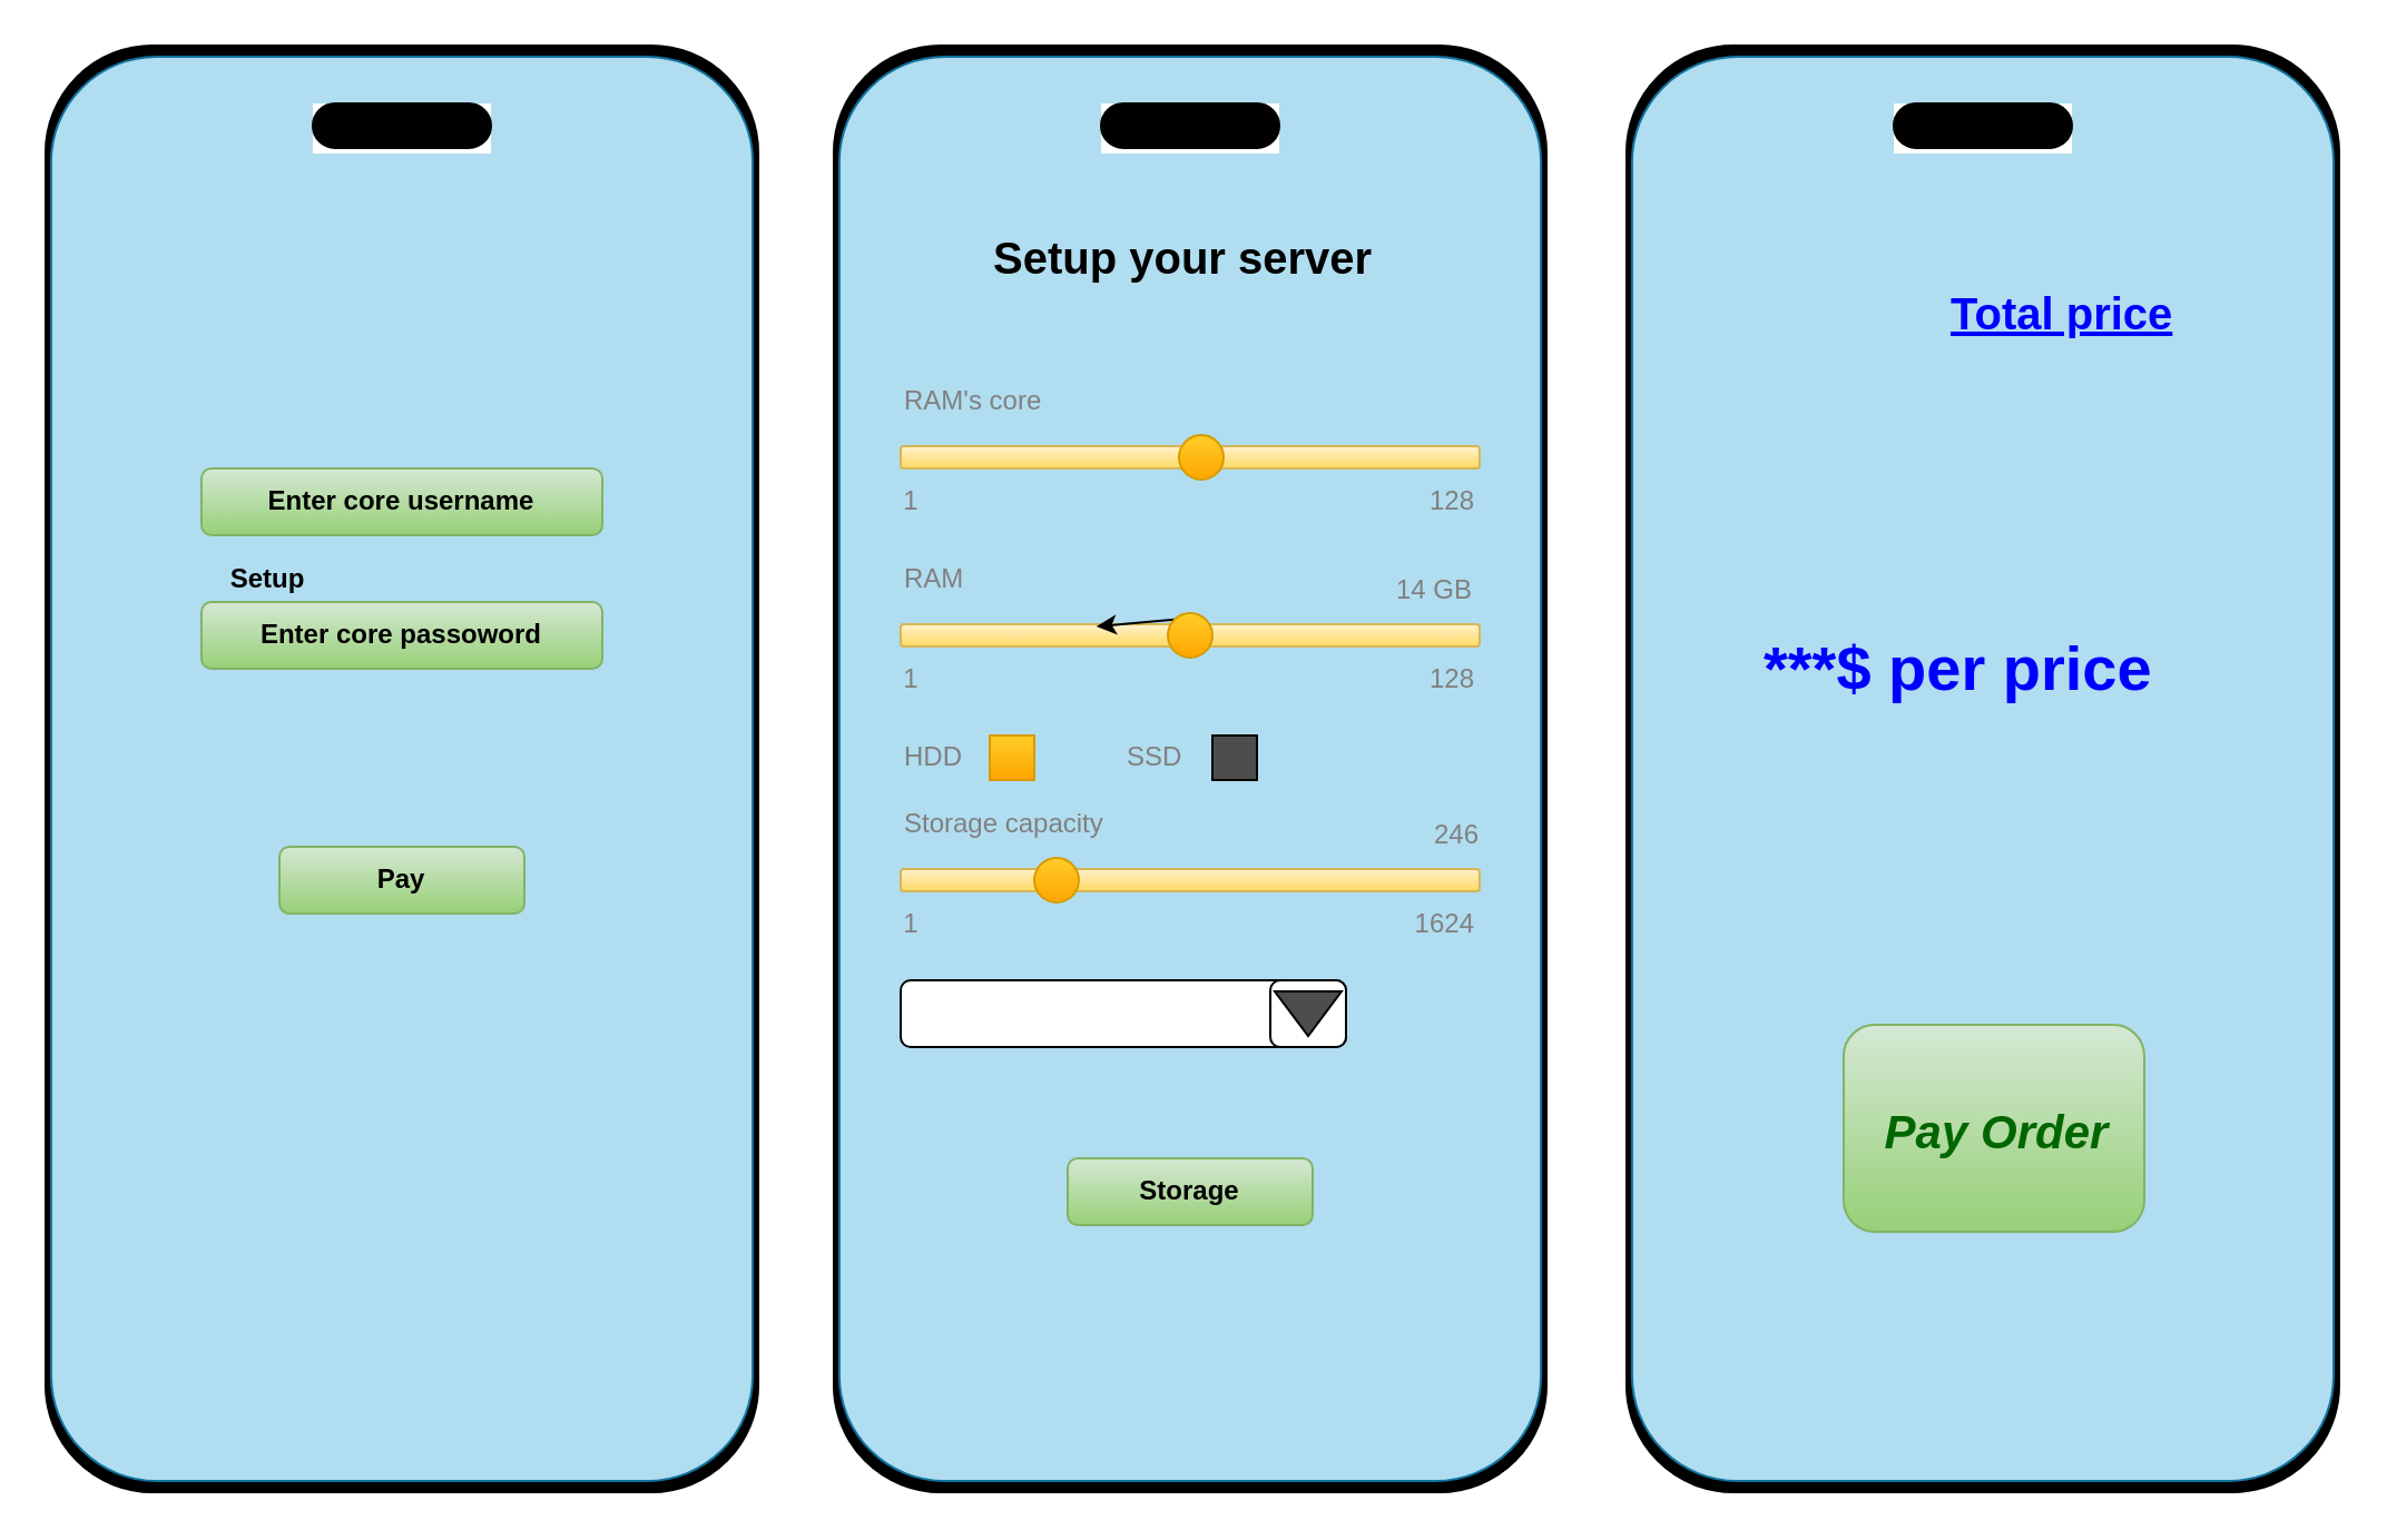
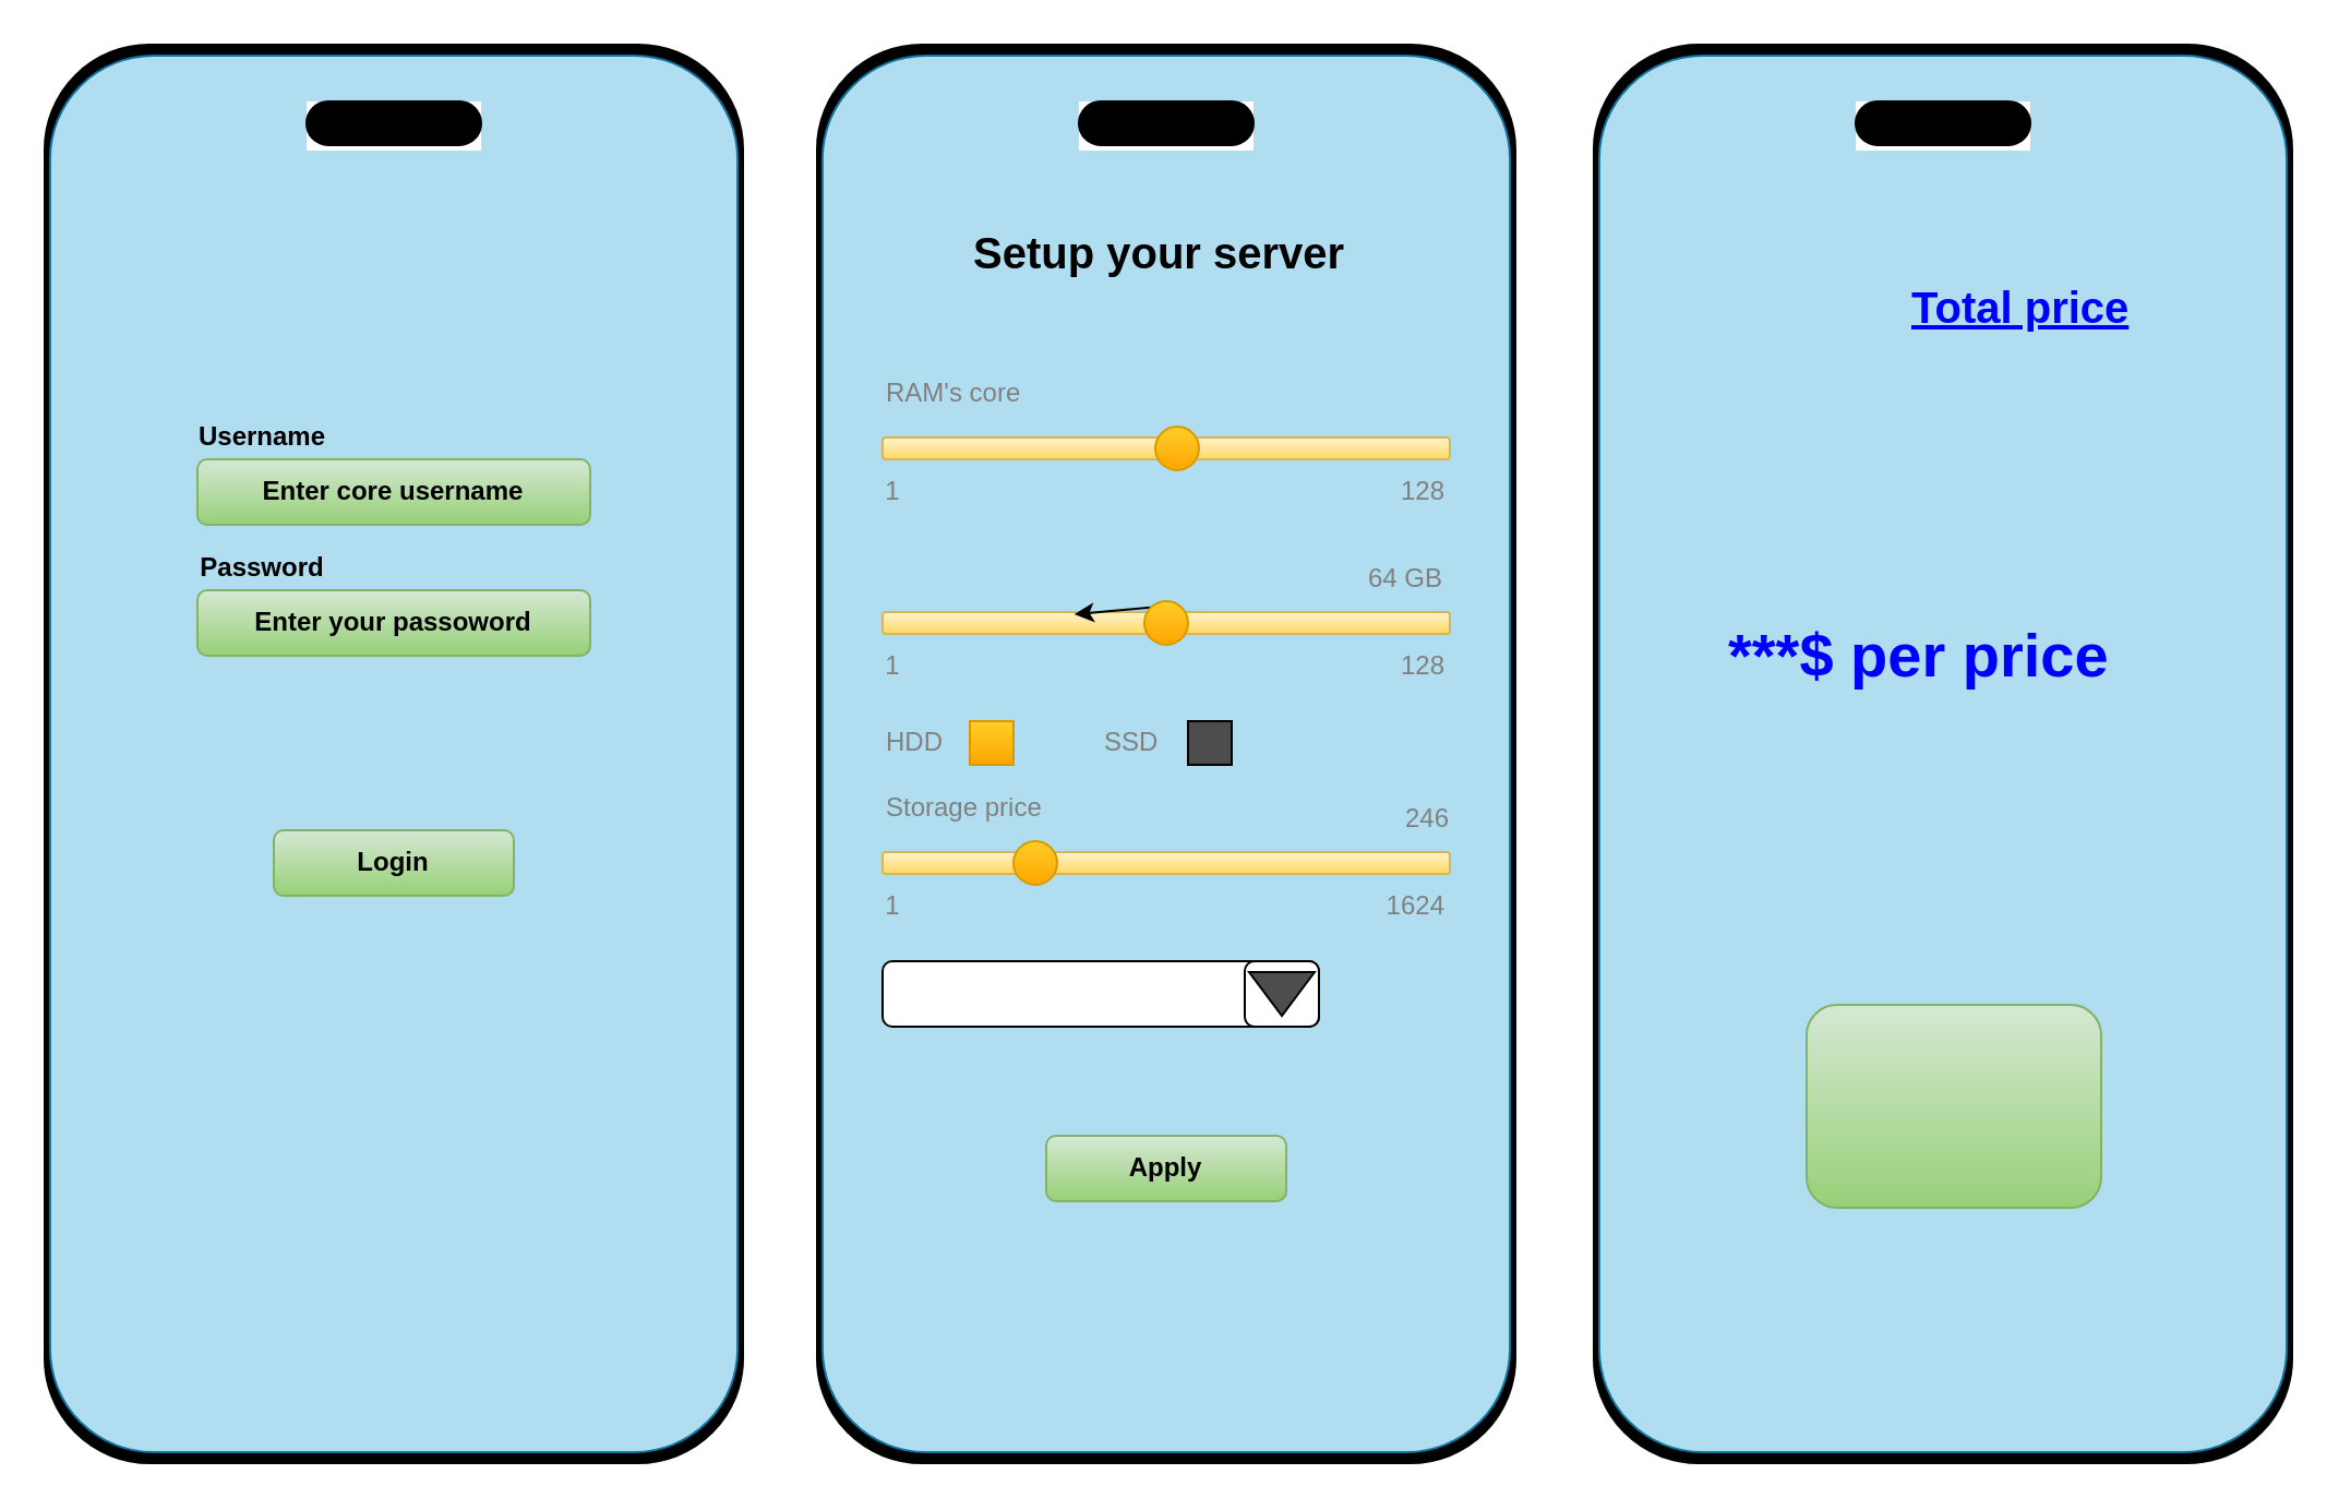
+ <mxCell id="11" value="Username" style="text;html=1;strokeColor=none;fillColor=none;align=center;verticalAlign=middle;whiteSpace=wrap;rounded=0;fontColor=#000000;fontStyle=1" parent="9" vertex="1"><mxGeometry y="10" width="60" height="20" as="geometry" /></mxCell>
- <mxCell id="16" value="Setup" style="text;html=1;strokeColor=none;fillColor=none;align=center;verticalAlign=middle;whiteSpace=wrap;rounded=0;fontColor=#000000;fontStyle=1" parent="2" vertex="1"><mxGeometry x="70" y="230" width="60" height="20" as="geometry" /></mxCell>
+ <mxCell id="16" value="Password" style="text;html=1;strokeColor=none;fillColor=none;align=center;verticalAlign=middle;whiteSpace=wrap;rounded=0;fontColor=#000000;fontStyle=1" parent="2" vertex="1"><mxGeometry x="70" y="230" width="60" height="20" as="geometry" /></mxCell>
- <mxCell id="36" value="RAM" style="text;html=1;strokeColor=none;fillColor=none;align=left;verticalAlign=middle;whiteSpace=wrap;rounded=0;fontColor=#808080;" parent="32" vertex="1"><mxGeometry width="80" height="20" as="geometry" /></mxCell>
- <mxCell id="39" value="14 GB" style="text;html=1;strokeColor=none;fillColor=none;align=center;verticalAlign=middle;whiteSpace=wrap;rounded=0;fontColor=#808080;" parent="32" vertex="1"><mxGeometry x="220" y="5" width="40" height="20" as="geometry" /></mxCell>
+ <mxCell id="39" value="64 GB" style="text;html=1;strokeColor=none;fillColor=none;align=center;verticalAlign=middle;whiteSpace=wrap;rounded=0;fontColor=#808080;" parent="32" vertex="1"><mxGeometry x="220" y="5" width="40" height="20" as="geometry" /></mxCell>
- <mxCell id="15" value="Enter core passoword" style="text;html=1;strokeColor=none;fillColor=none;align=center;verticalAlign=middle;whiteSpace=wrap;rounded=0;fontColor=#000000;fontStyle=1" parent="13" vertex="1"><mxGeometry x="10" y="35" width="160" height="20" as="geometry" /></mxCell>
+ <mxCell id="15" value="Enter your passoword" style="text;html=1;strokeColor=none;fillColor=none;align=center;verticalAlign=middle;whiteSpace=wrap;rounded=0;fontColor=#000000;fontStyle=1" parent="13" vertex="1"><mxGeometry x="10" y="35" width="160" height="20" as="geometry" /></mxCell>
- <mxCell id="43" value="Storage capacity" style="text;html=1;strokeColor=none;fillColor=none;align=left;verticalAlign=middle;whiteSpace=wrap;rounded=0;fontColor=#808080;" parent="40" vertex="1"><mxGeometry width="110" height="20" as="geometry" /></mxCell>
+ <mxCell id="43" value="Storage price" style="text;html=1;strokeColor=none;fillColor=none;align=left;verticalAlign=middle;whiteSpace=wrap;rounded=0;fontColor=#808080;" parent="40" vertex="1"><mxGeometry width="110" height="20" as="geometry" /></mxCell>
- <mxCell id="18" value="Pay" style="text;html=1;strokeColor=none;fillColor=none;align=center;verticalAlign=middle;whiteSpace=wrap;rounded=0;fontColor=#000000;fontStyle=1" parent="2" vertex="1"><mxGeometry x="130" y="365" width="60" height="20" as="geometry" /></mxCell>
+ <mxCell id="18" value="Login" style="text;html=1;strokeColor=none;fillColor=none;align=center;verticalAlign=middle;whiteSpace=wrap;rounded=0;fontColor=#000000;fontStyle=1" parent="2" vertex="1"><mxGeometry x="130" y="365" width="60" height="20" as="geometry" /></mxCell>
- <mxCell id="69" value="Pay Order" style="text;html=1;strokeColor=none;fillColor=none;align=center;verticalAlign=middle;whiteSpace=wrap;rounded=0;fontColor=#006600;fontStyle=3;fontSize=21;" parent="61" vertex="1"><mxGeometry x="110" y="450" width="113" height="75" as="geometry" /></mxCell>
- <mxCell id="60" value="Storage" style="text;html=1;strokeColor=none;fillColor=none;align=center;verticalAlign=middle;whiteSpace=wrap;rounded=0;fontColor=#000000;fontStyle=1" parent="19" vertex="1"><mxGeometry x="130" y="505" width="60" height="20" as="geometry" /></mxCell>
+ <mxCell id="60" value="Apply" style="text;html=1;strokeColor=none;fillColor=none;align=center;verticalAlign=middle;whiteSpace=wrap;rounded=0;fontColor=#000000;fontStyle=1" parent="19" vertex="1"><mxGeometry x="130" y="505" width="60" height="20" as="geometry" /></mxCell>
